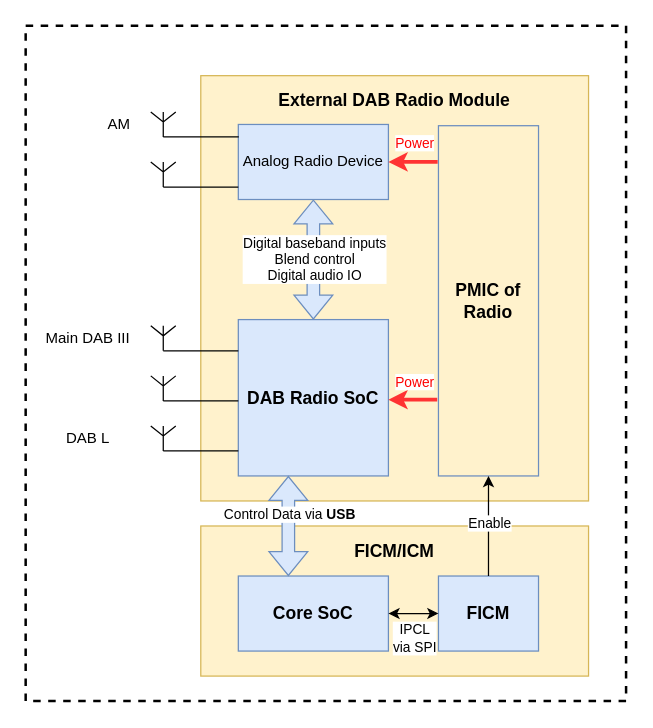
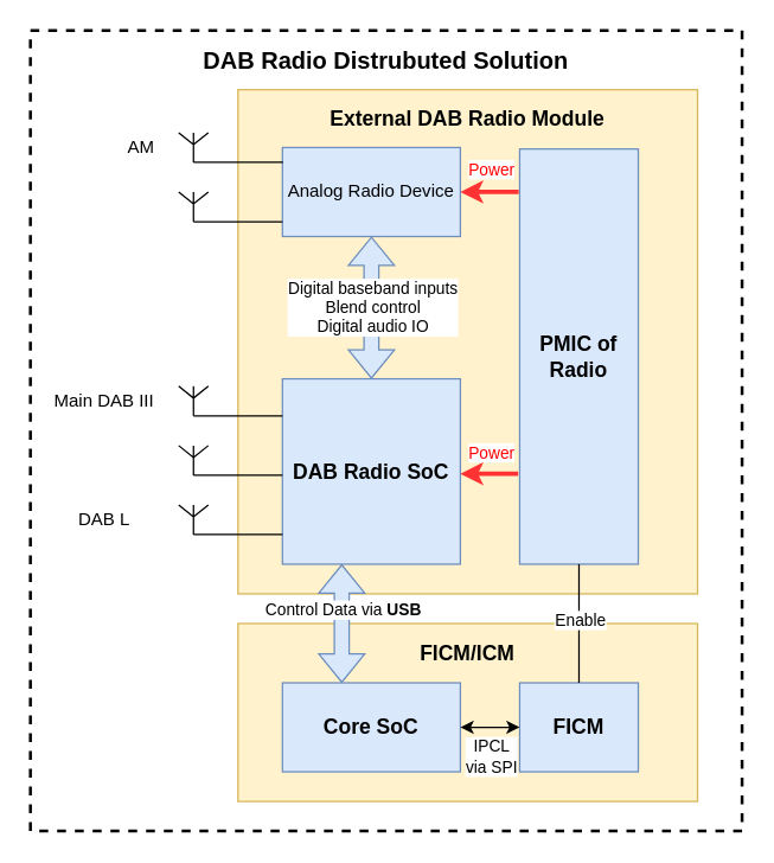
+ <mxCell id="4" value="DAB Radio Distrubuted Solution" style="text;strokeColor=none;align=center;fillColor=none;html=1;verticalAlign=middle;whiteSpace=wrap;rounded=0;fontSize=16;fontStyle=1" vertex="1" parent="1"><mxGeometry x="20" y="20" width="480" height="40" as="geometry" /></mxCell>
- <mxCell id="31" value="PMIC of Radio" style="rounded=0;whiteSpace=wrap;html=1;fillColor=#fff2cc;strokeColor=#6c8ebf;fontSize=14;fontStyle=1;" vertex="1" parent="1"><mxGeometry x="350" y="100" width="80" height="280" as="geometry" /></mxCell>
+ <mxCell id="31" value="PMIC of Radio" style="rounded=0;whiteSpace=wrap;html=1;fillColor=#dae8fc;strokeColor=#6c8ebf;fontSize=14;fontStyle=1" vertex="1" parent="1"><mxGeometry x="350" y="100" width="80" height="280" as="geometry" /></mxCell>
- <mxCell id="36" value="" style="endArrow=classic;html=1;rounded=0;exitX=0.5;exitY=0;exitDx=0;exitDy=0;entryX=0.5;entryY=1;entryDx=0;entryDy=0;" edge="1" parent="1" source="25" target="31"><mxGeometry width="50" height="50" relative="1" as="geometry"><mxPoint x="420" y="355" as="sourcePoint" /><mxPoint x="500" y="245" as="targetPoint" /><Array as="points" /></mxGeometry></mxCell>
+ <mxCell id="36" value="" style="endArrow=none;html=1;rounded=0;exitX=0.5;exitY=0;exitDx=0;exitDy=0;entryX=0.5;entryY=1;entryDx=0;entryDy=0;" edge="1" parent="1" source="25" target="31"><mxGeometry width="50" height="50" relative="1" as="geometry"><mxPoint x="420" y="355" as="sourcePoint" /><mxPoint x="500" y="245" as="targetPoint" /><Array as="points" /></mxGeometry></mxCell>
